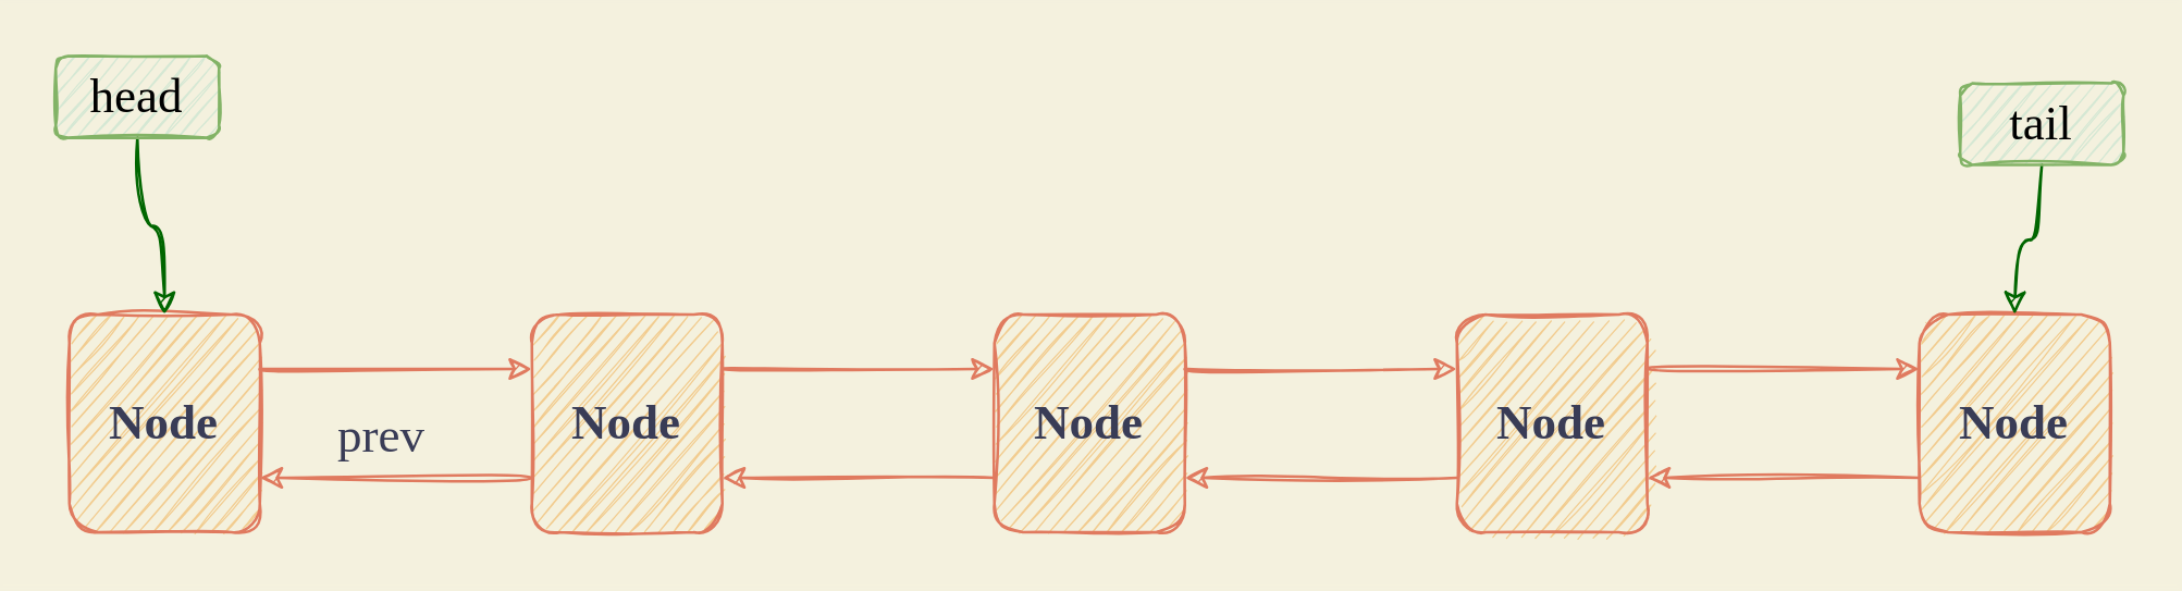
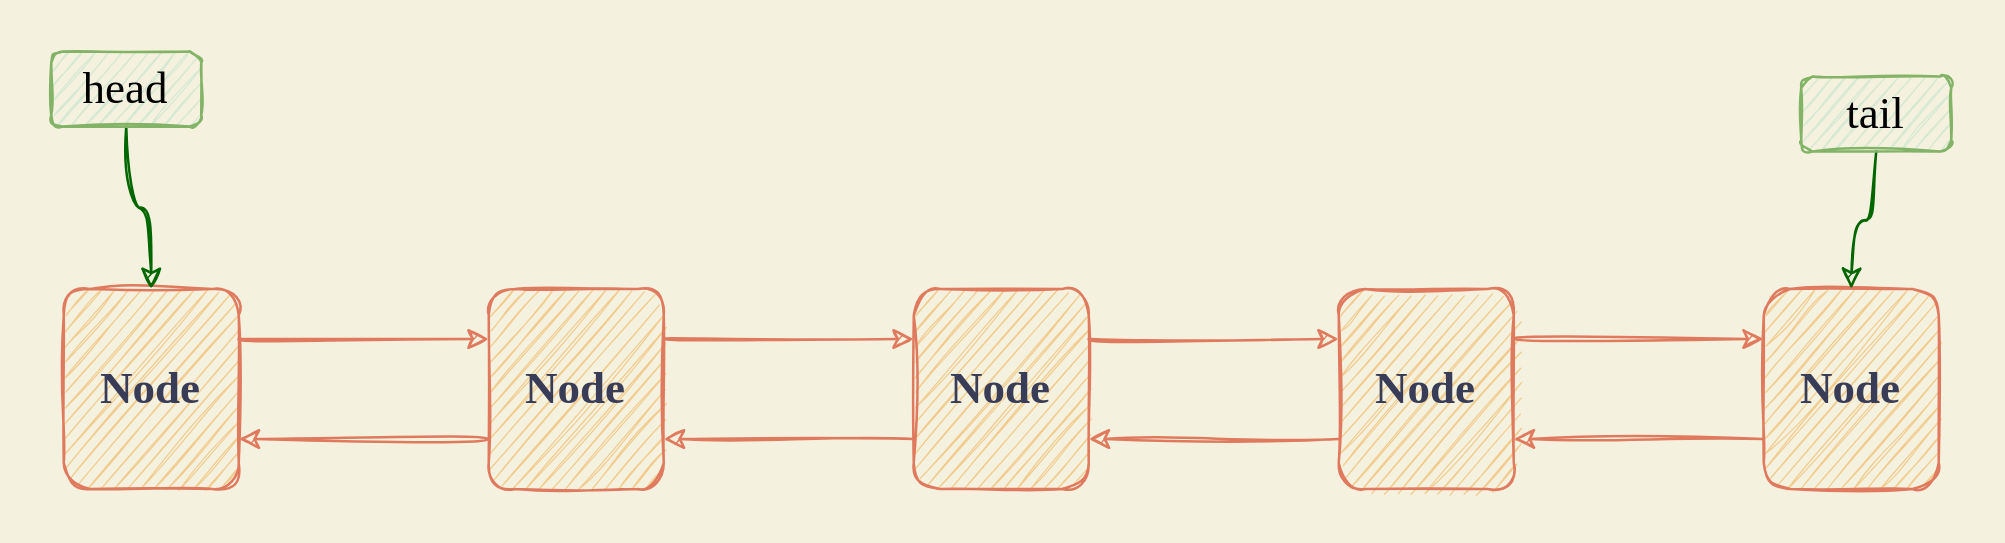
- <mxCell id="15" value="prev" style="text;html=1;strokeColor=none;fillColor=none;align=center;verticalAlign=middle;whiteSpace=wrap;rounded=0;sketch=1;fontFamily=Comic Sans MS;fontSize=18;fontColor=#393C56;" vertex="1" parent="1"><mxGeometry x="105" y="145" width="70" height="30" as="geometry" /></mxCell>
